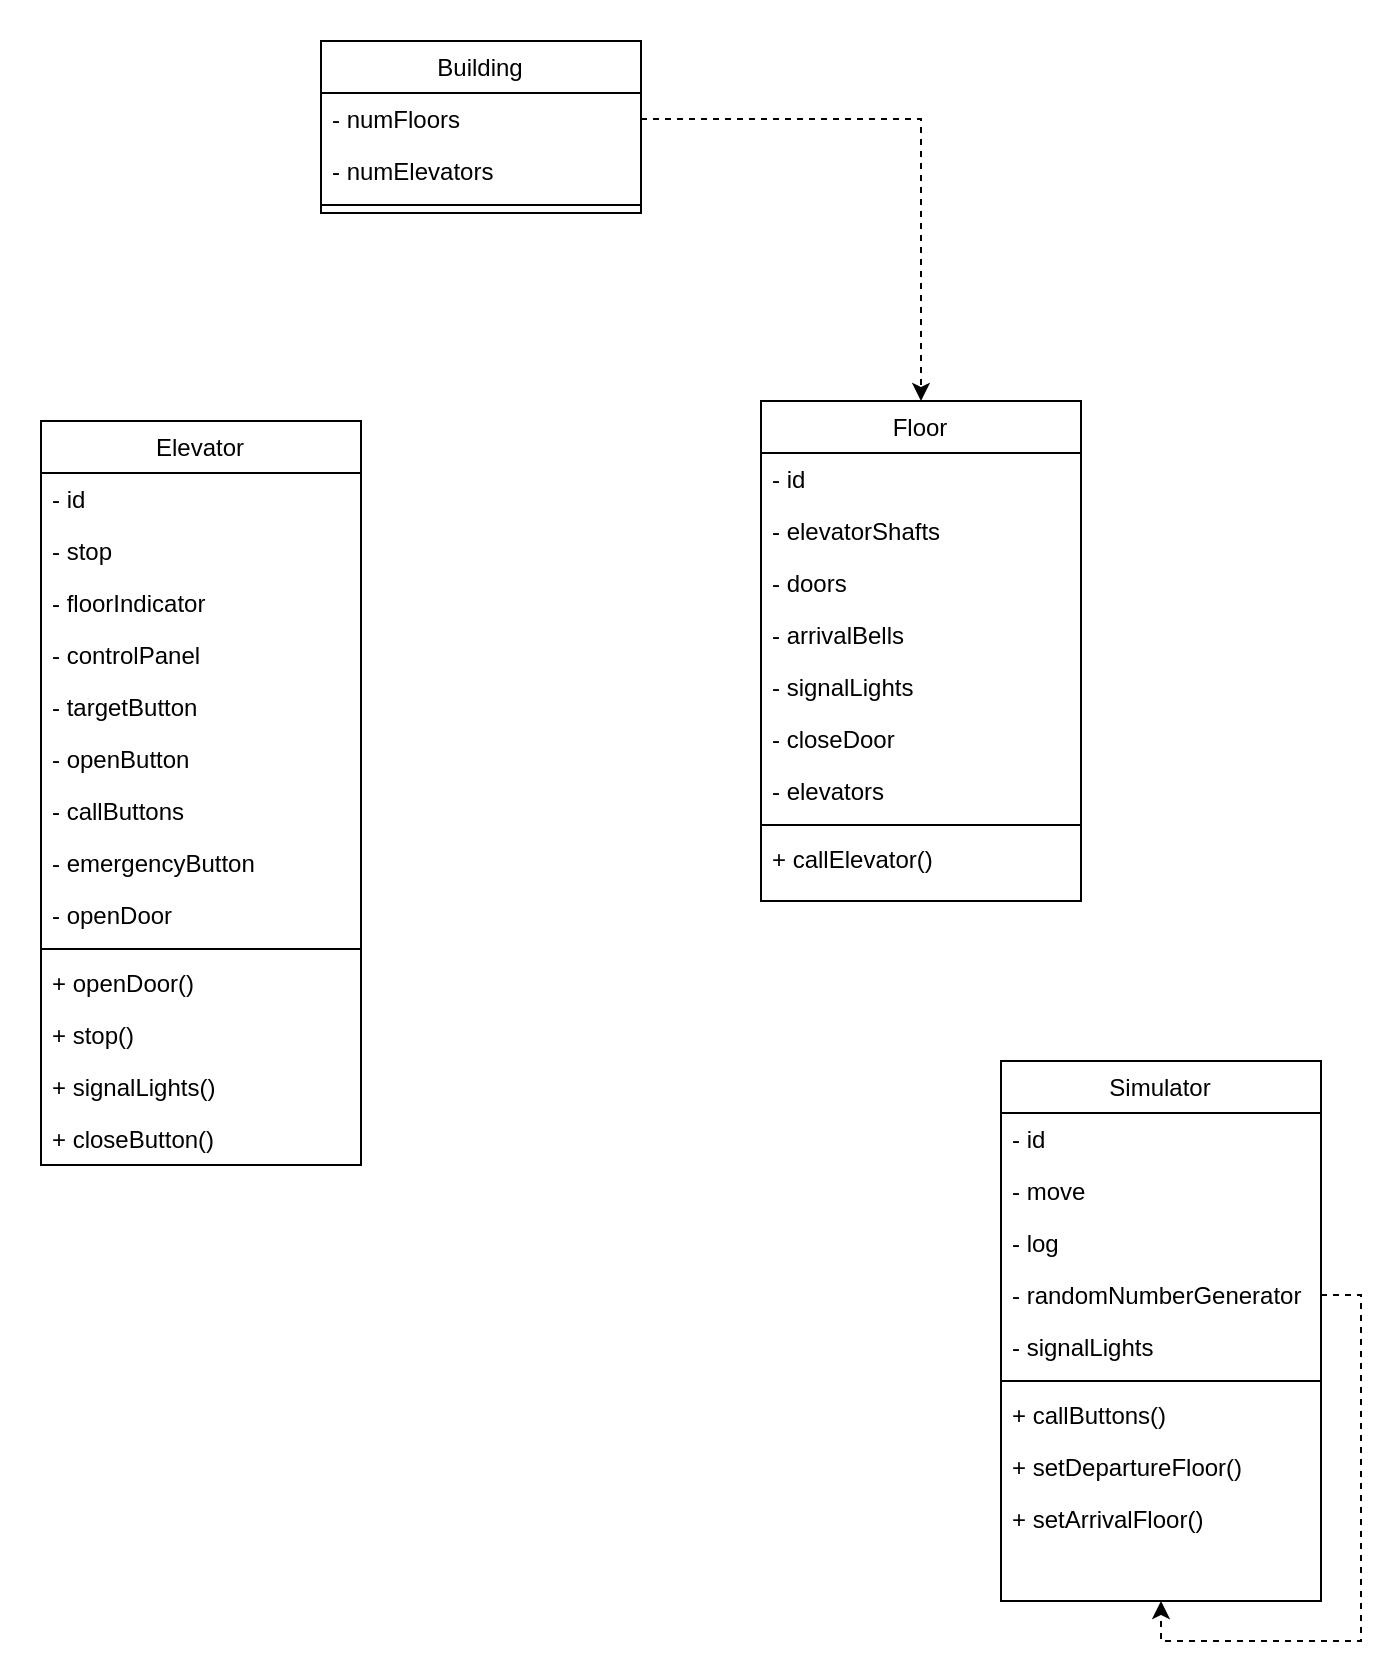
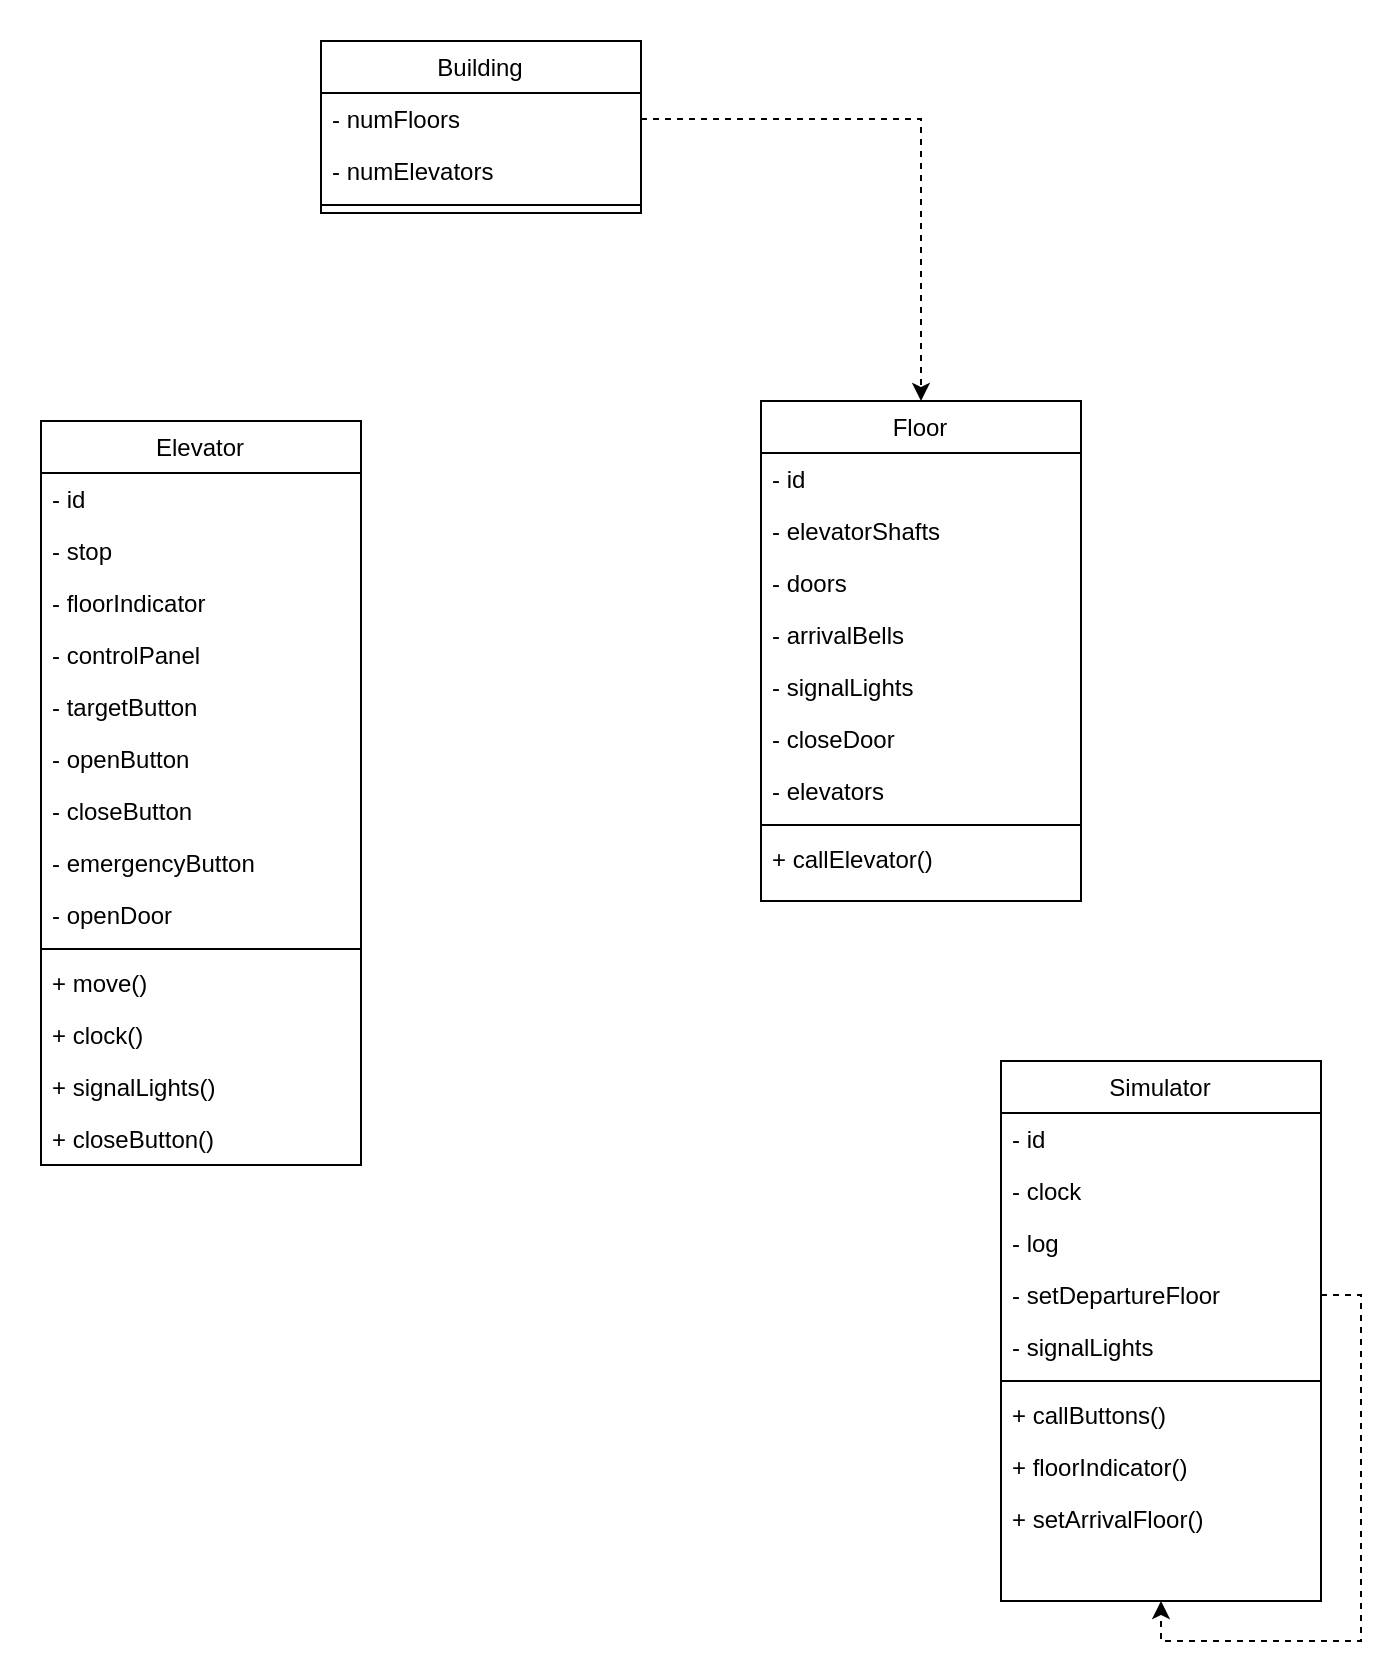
- <mxCell id="13" value="- callButtons" style="text;align=left;verticalAlign=top;spacingLeft=4;spacingRight=4;overflow=hidden;rotatable=0;points=[[0,0.5],[1,0.5]];portConstraint=eastwest;" vertex="1" parent="6"><mxGeometry y="182" width="160" height="26" as="geometry" /></mxCell>
+ <mxCell id="13" value="- closeButton" style="text;align=left;verticalAlign=top;spacingLeft=4;spacingRight=4;overflow=hidden;rotatable=0;points=[[0,0.5],[1,0.5]];portConstraint=eastwest;" vertex="1" parent="6"><mxGeometry y="182" width="160" height="26" as="geometry" /></mxCell>
- <mxCell id="17" value="+ openDoor()" style="text;align=left;verticalAlign=top;spacingLeft=4;spacingRight=4;overflow=hidden;rotatable=0;points=[[0,0.5],[1,0.5]];portConstraint=eastwest;" vertex="1" parent="6"><mxGeometry y="268" width="160" height="26" as="geometry" /></mxCell>
+ <mxCell id="17" value="+ move()" style="text;align=left;verticalAlign=top;spacingLeft=4;spacingRight=4;overflow=hidden;rotatable=0;points=[[0,0.5],[1,0.5]];portConstraint=eastwest;" vertex="1" parent="6"><mxGeometry y="268" width="160" height="26" as="geometry" /></mxCell>
- <mxCell id="18" value="+ stop()" style="text;align=left;verticalAlign=top;spacingLeft=4;spacingRight=4;overflow=hidden;rotatable=0;points=[[0,0.5],[1,0.5]];portConstraint=eastwest;" vertex="1" parent="6"><mxGeometry y="294" width="160" height="26" as="geometry" /></mxCell>
+ <mxCell id="18" value="+ clock()" style="text;align=left;verticalAlign=top;spacingLeft=4;spacingRight=4;overflow=hidden;rotatable=0;points=[[0,0.5],[1,0.5]];portConstraint=eastwest;" vertex="1" parent="6"><mxGeometry y="294" width="160" height="26" as="geometry" /></mxCell>
- <mxCell id="34" value="- move" style="text;align=left;verticalAlign=top;spacingLeft=4;spacingRight=4;overflow=hidden;rotatable=0;points=[[0,0.5],[1,0.5]];portConstraint=eastwest;" vertex="1" parent="32"><mxGeometry y="52" width="160" height="26" as="geometry" /></mxCell>
+ <mxCell id="34" value="- clock" style="text;align=left;verticalAlign=top;spacingLeft=4;spacingRight=4;overflow=hidden;rotatable=0;points=[[0,0.5],[1,0.5]];portConstraint=eastwest;" vertex="1" parent="32"><mxGeometry y="52" width="160" height="26" as="geometry" /></mxCell>
- <mxCell id="37" value="- randomNumberGenerator" style="text;align=left;verticalAlign=top;spacingLeft=4;spacingRight=4;overflow=hidden;rotatable=0;points=[[0,0.5],[1,0.5]];portConstraint=eastwest;" vertex="1" parent="32"><mxGeometry y="104" width="160" height="26" as="geometry" /></mxCell>
+ <mxCell id="37" value="- setDepartureFloor" style="text;align=left;verticalAlign=top;spacingLeft=4;spacingRight=4;overflow=hidden;rotatable=0;points=[[0,0.5],[1,0.5]];portConstraint=eastwest;" vertex="1" parent="32"><mxGeometry y="104" width="160" height="26" as="geometry" /></mxCell>
- <mxCell id="41" value="+ setDepartureFloor()" style="text;align=left;verticalAlign=top;spacingLeft=4;spacingRight=4;overflow=hidden;rotatable=0;points=[[0,0.5],[1,0.5]];portConstraint=eastwest;" vertex="1" parent="32"><mxGeometry y="190" width="160" height="26" as="geometry" /></mxCell>
+ <mxCell id="41" value="+ floorIndicator()" style="text;align=left;verticalAlign=top;spacingLeft=4;spacingRight=4;overflow=hidden;rotatable=0;points=[[0,0.5],[1,0.5]];portConstraint=eastwest;" vertex="1" parent="32"><mxGeometry y="190" width="160" height="26" as="geometry" /></mxCell>
